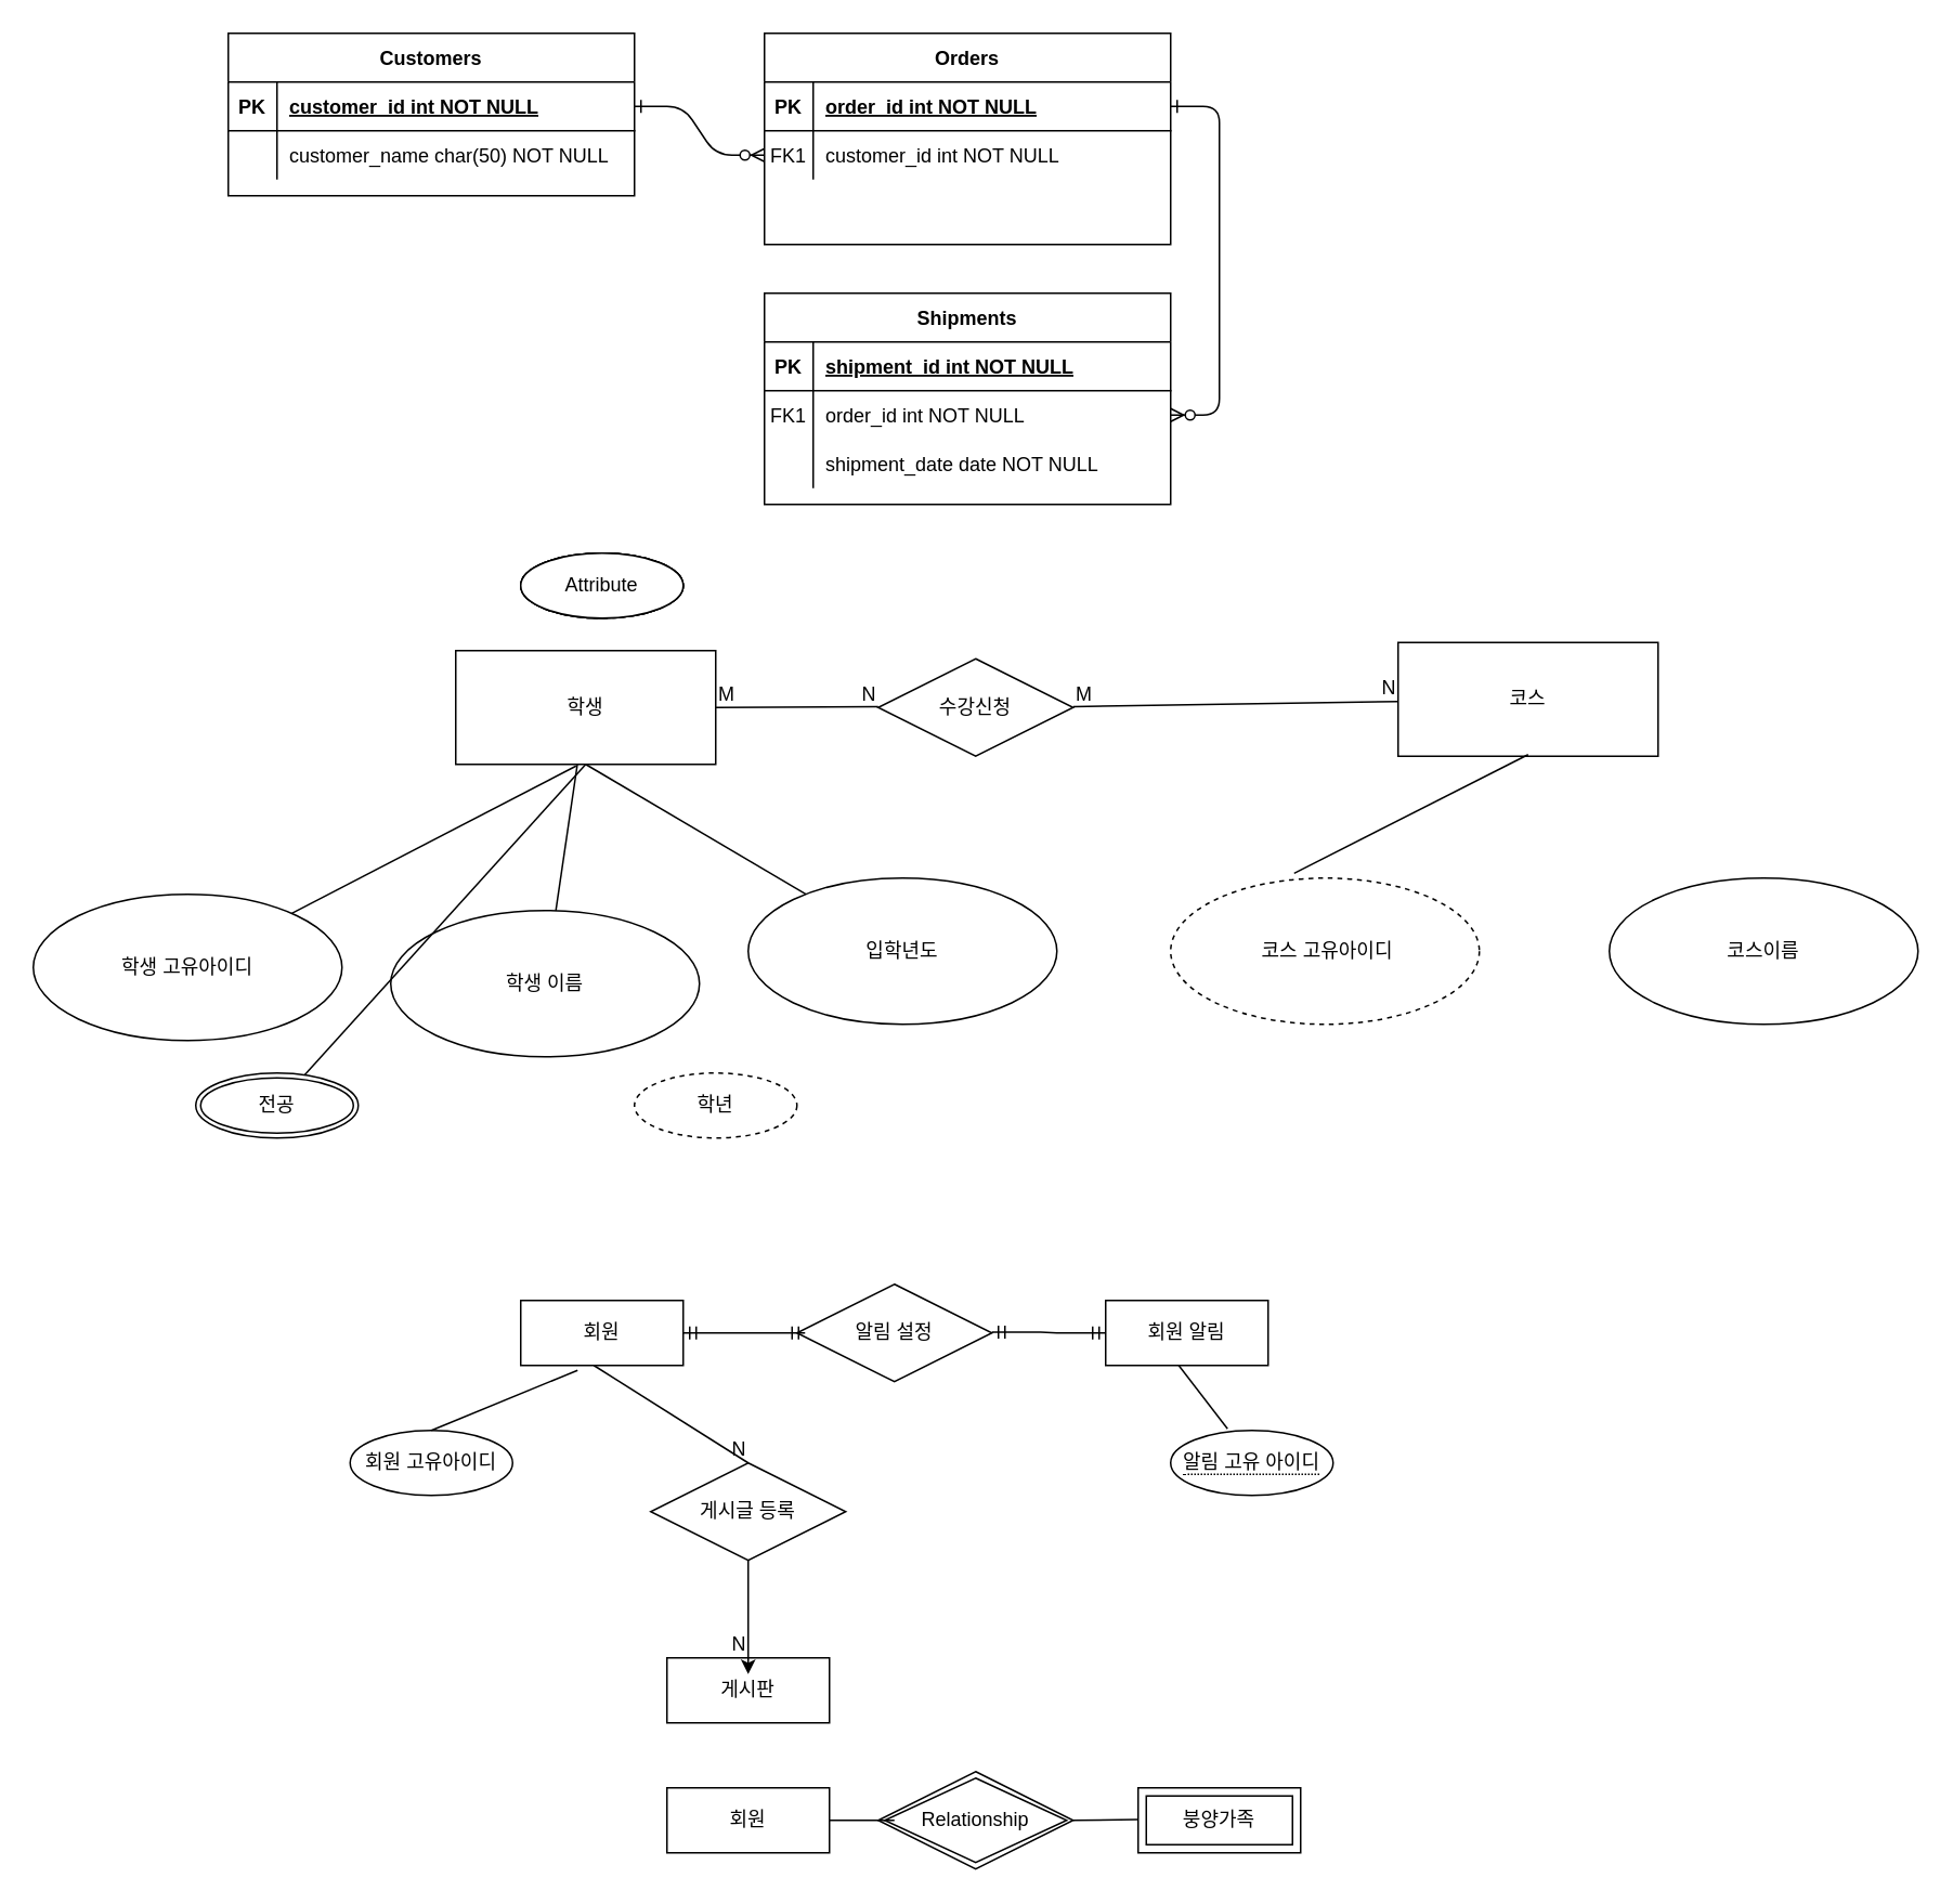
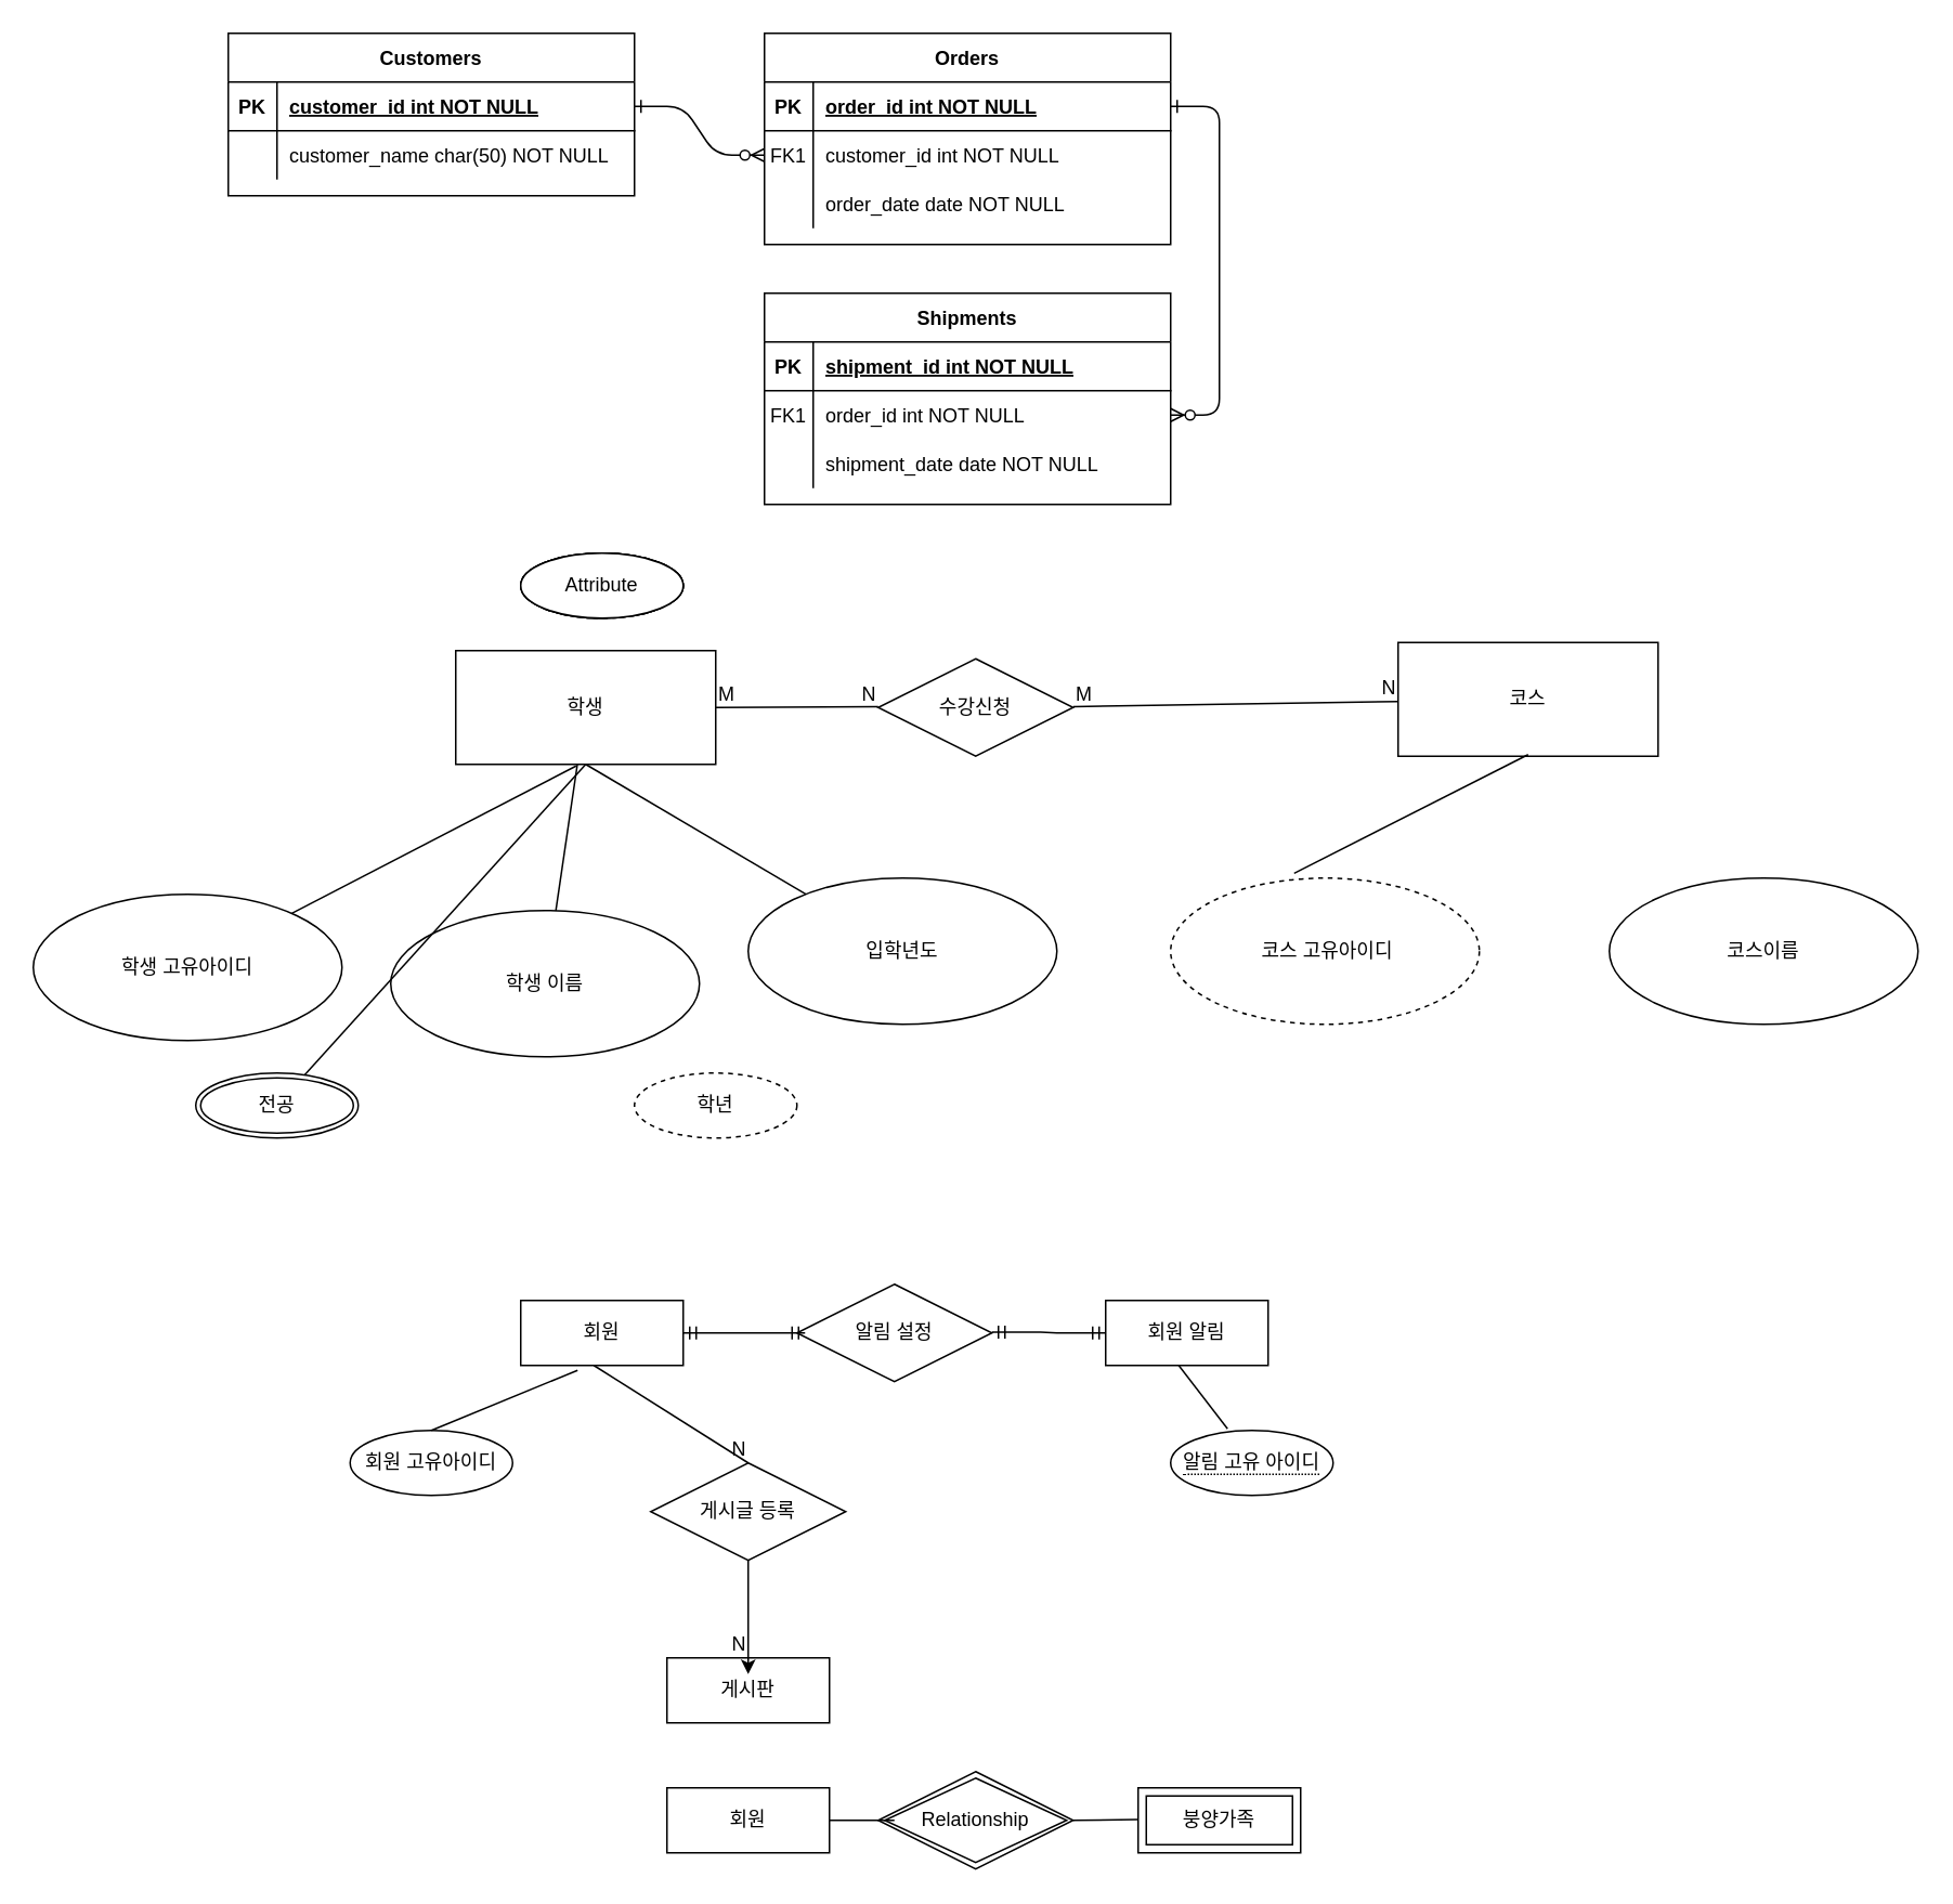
+ <mxCell id="13" value="order_date date NOT NULL" style="shape=partialRectangle;overflow=hidden;connectable=0;fillColor=none;top=0;left=0;bottom=0;right=0;align=left;spacingLeft=6;" parent="11" vertex="1"><mxGeometry x="30" width="220" height="30" as="geometry" /></mxCell>
